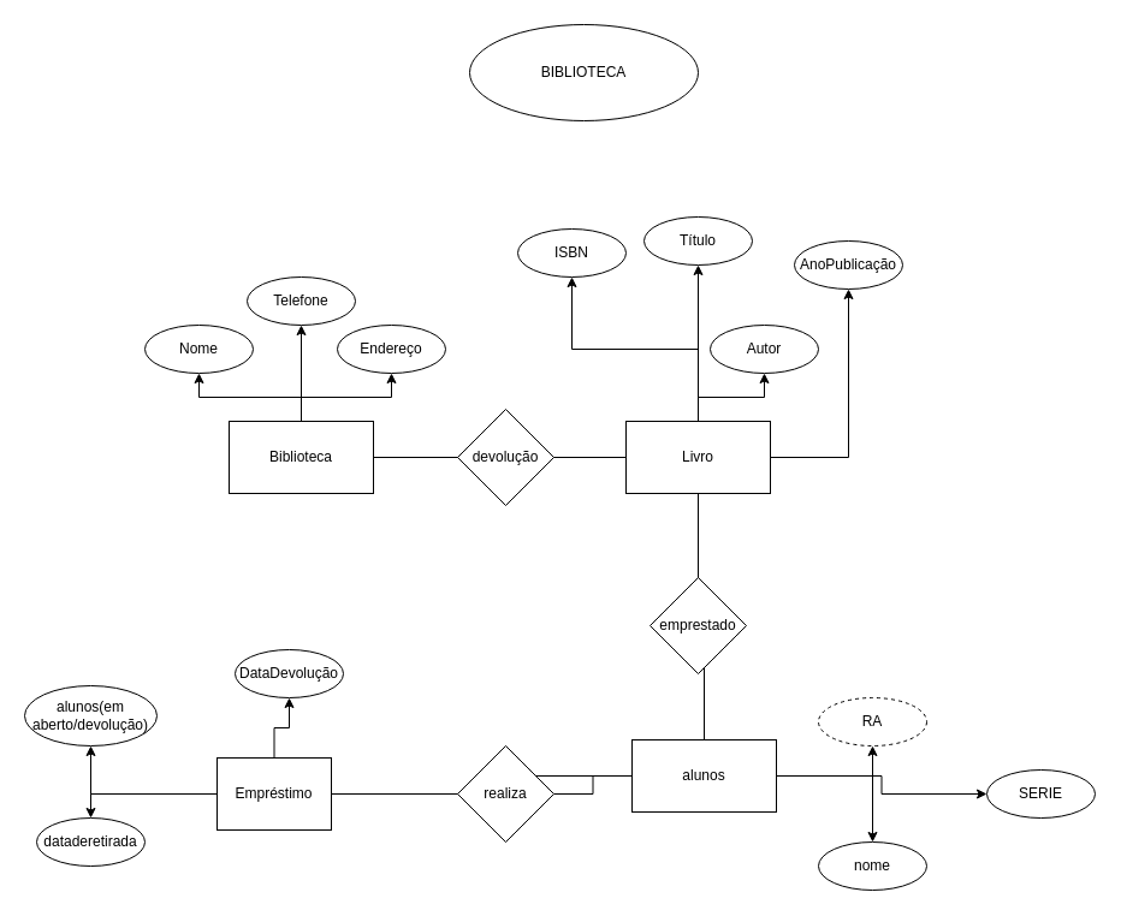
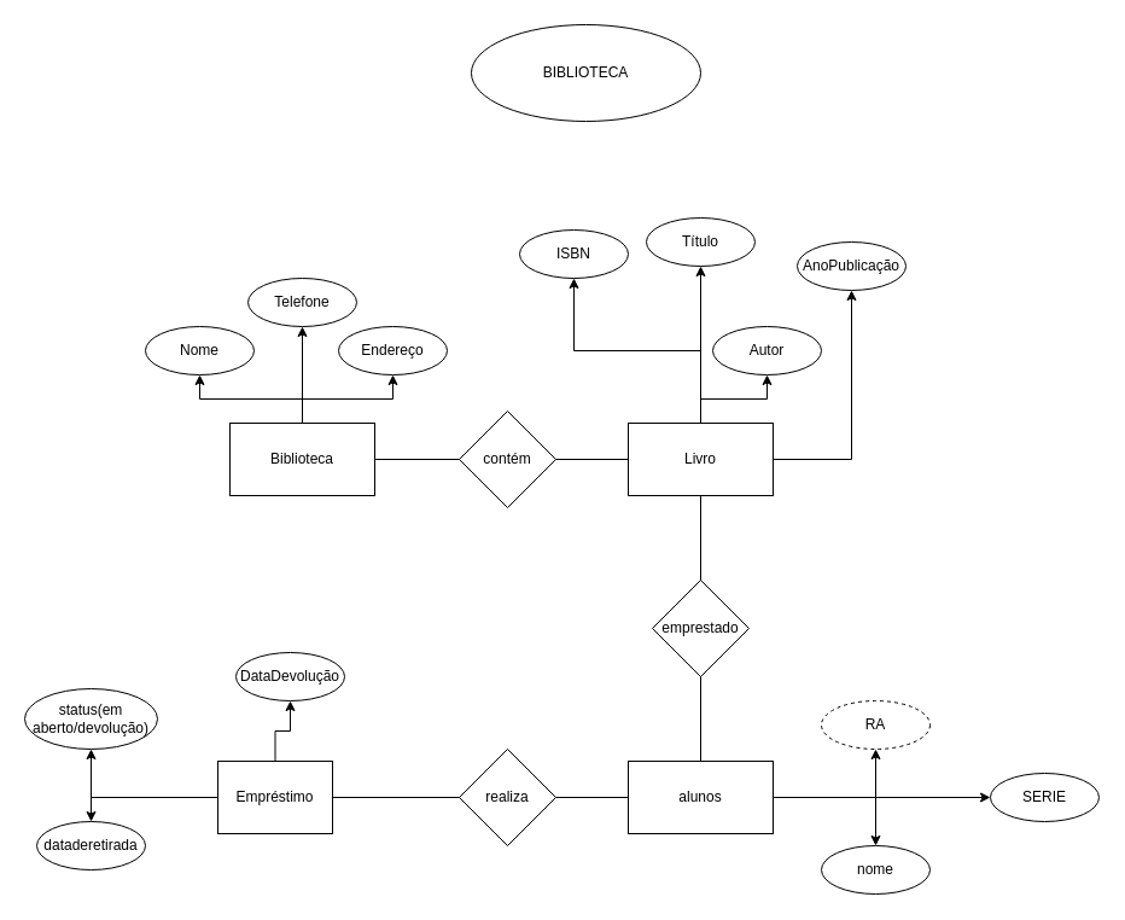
- <mxCell id="7" value="devolução" style="rhombus;whiteSpace=wrap;html=1;" vertex="1" parent="1"><mxGeometry x="380" y="340" width="80" height="80" as="geometry" /></mxCell>
+ <mxCell id="7" value="contém" style="rhombus;whiteSpace=wrap;html=1;" vertex="1" parent="1"><mxGeometry x="380" y="340" width="80" height="80" as="geometry" /></mxCell>
- <mxCell id="38" value="alunos(em aberto/devolução)" style="ellipse;whiteSpace=wrap;html=1;" vertex="1" parent="1"><mxGeometry x="20" y="570" width="110" height="50" as="geometry" /></mxCell>
+ <mxCell id="38" value="status(em aberto/devolução)" style="ellipse;whiteSpace=wrap;html=1;" vertex="1" parent="1"><mxGeometry x="20" y="570" width="110" height="50" as="geometry" /></mxCell>
- <mxCell id="24" value="alunos" style="rounded=0;whiteSpace=wrap;html=1;" vertex="1" parent="1"><mxGeometry x="525" y="615" width="120" height="60" as="geometry" /></mxCell>
+ <mxCell id="24" value="alunos" style="rounded=0;whiteSpace=wrap;html=1;" vertex="1" parent="1"><mxGeometry x="520" y="630" width="120" height="60" as="geometry" /></mxCell>
